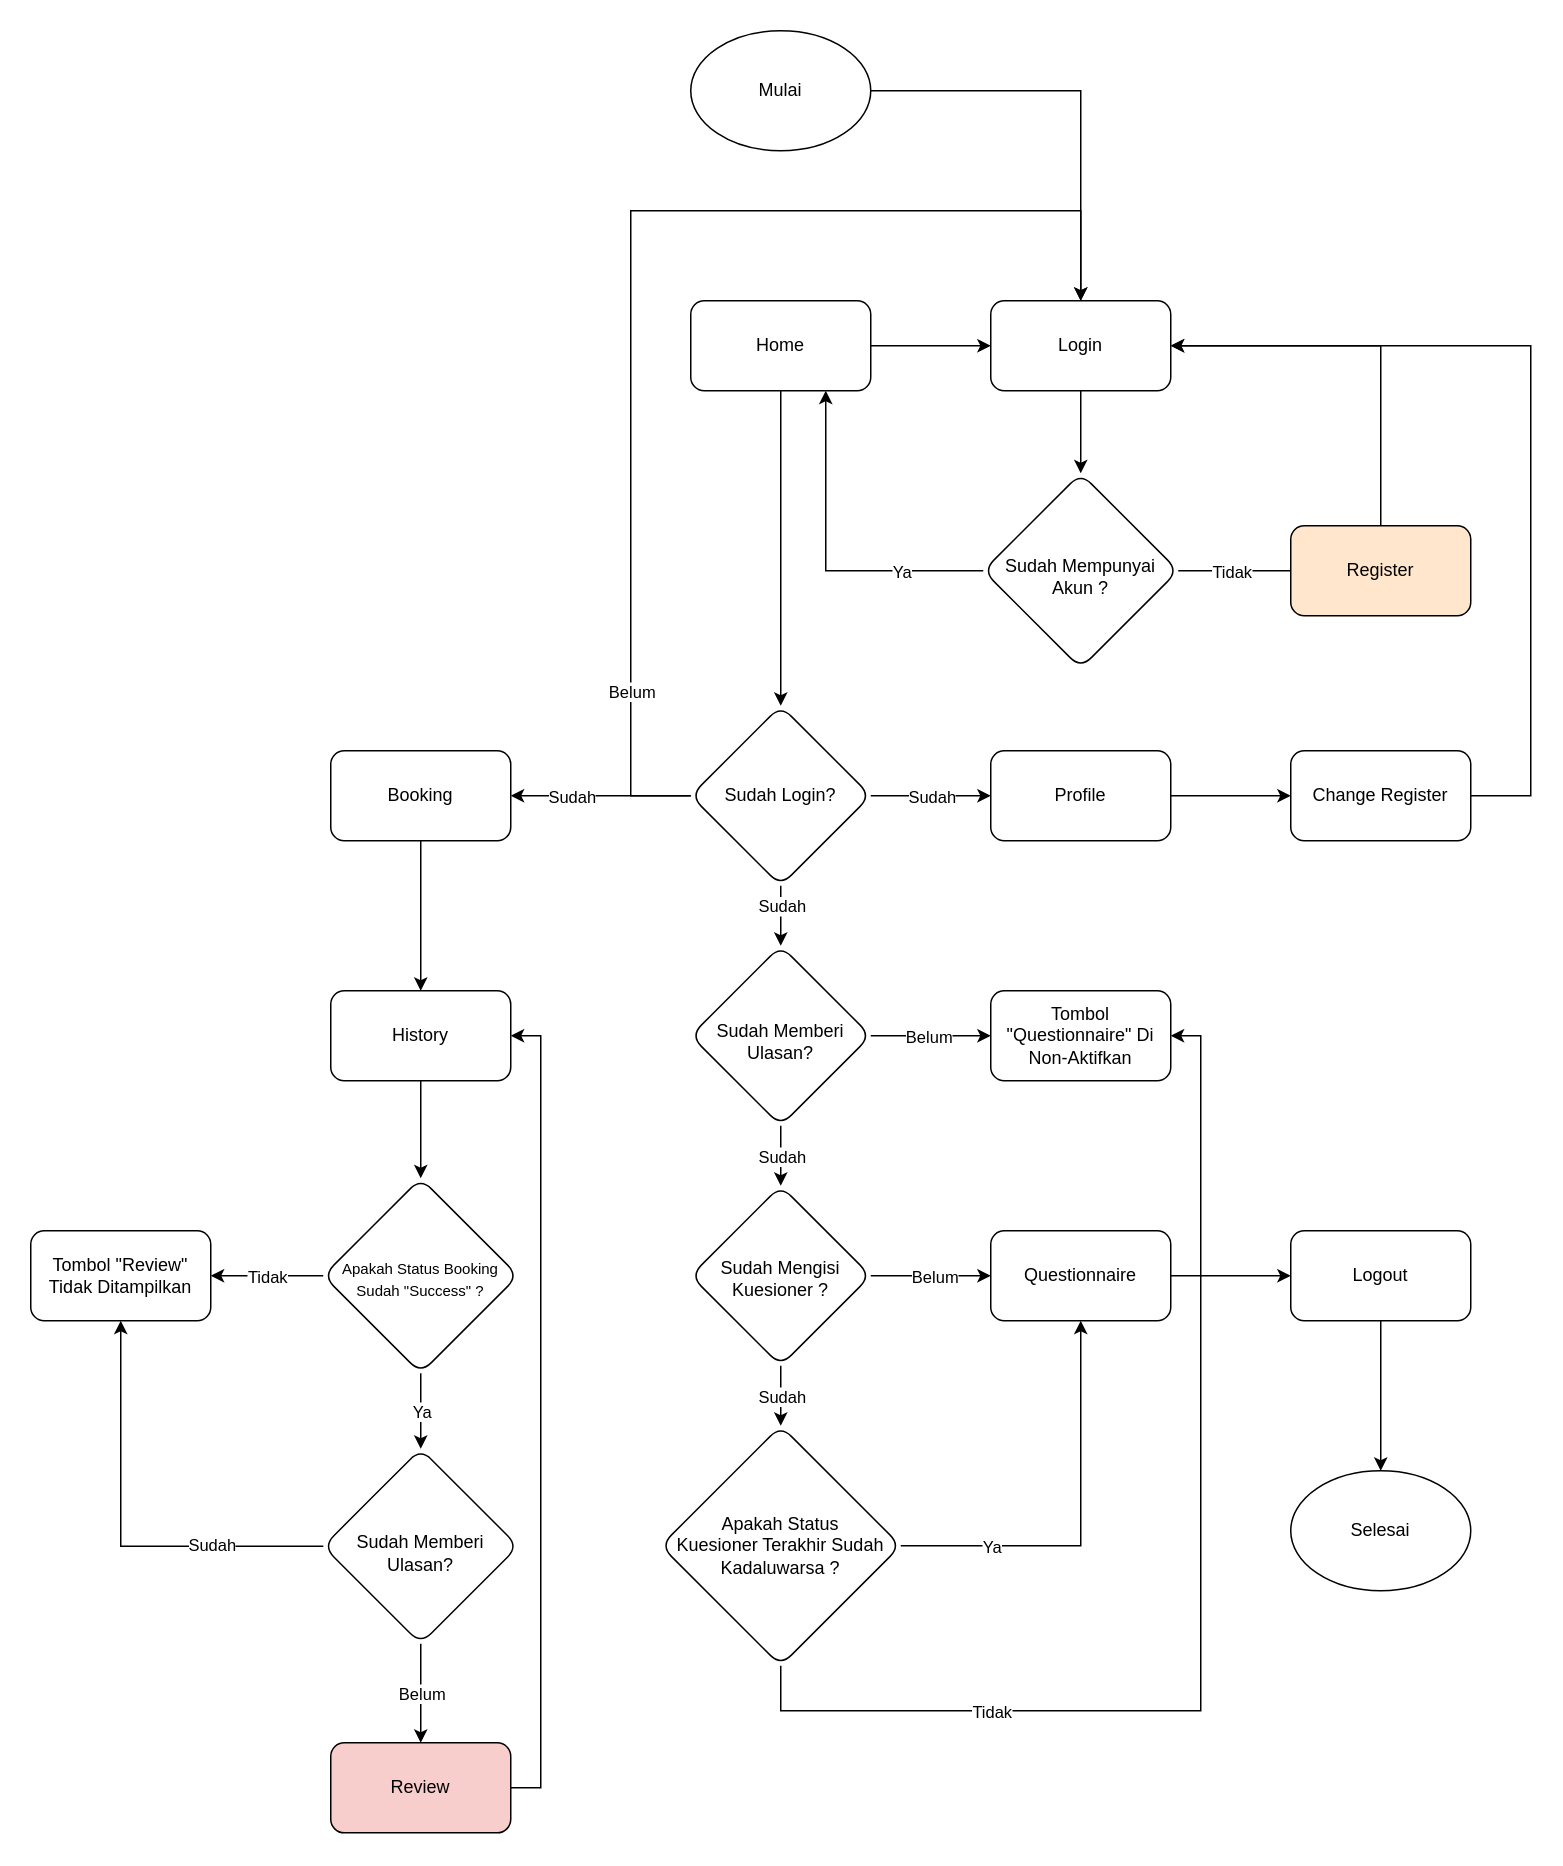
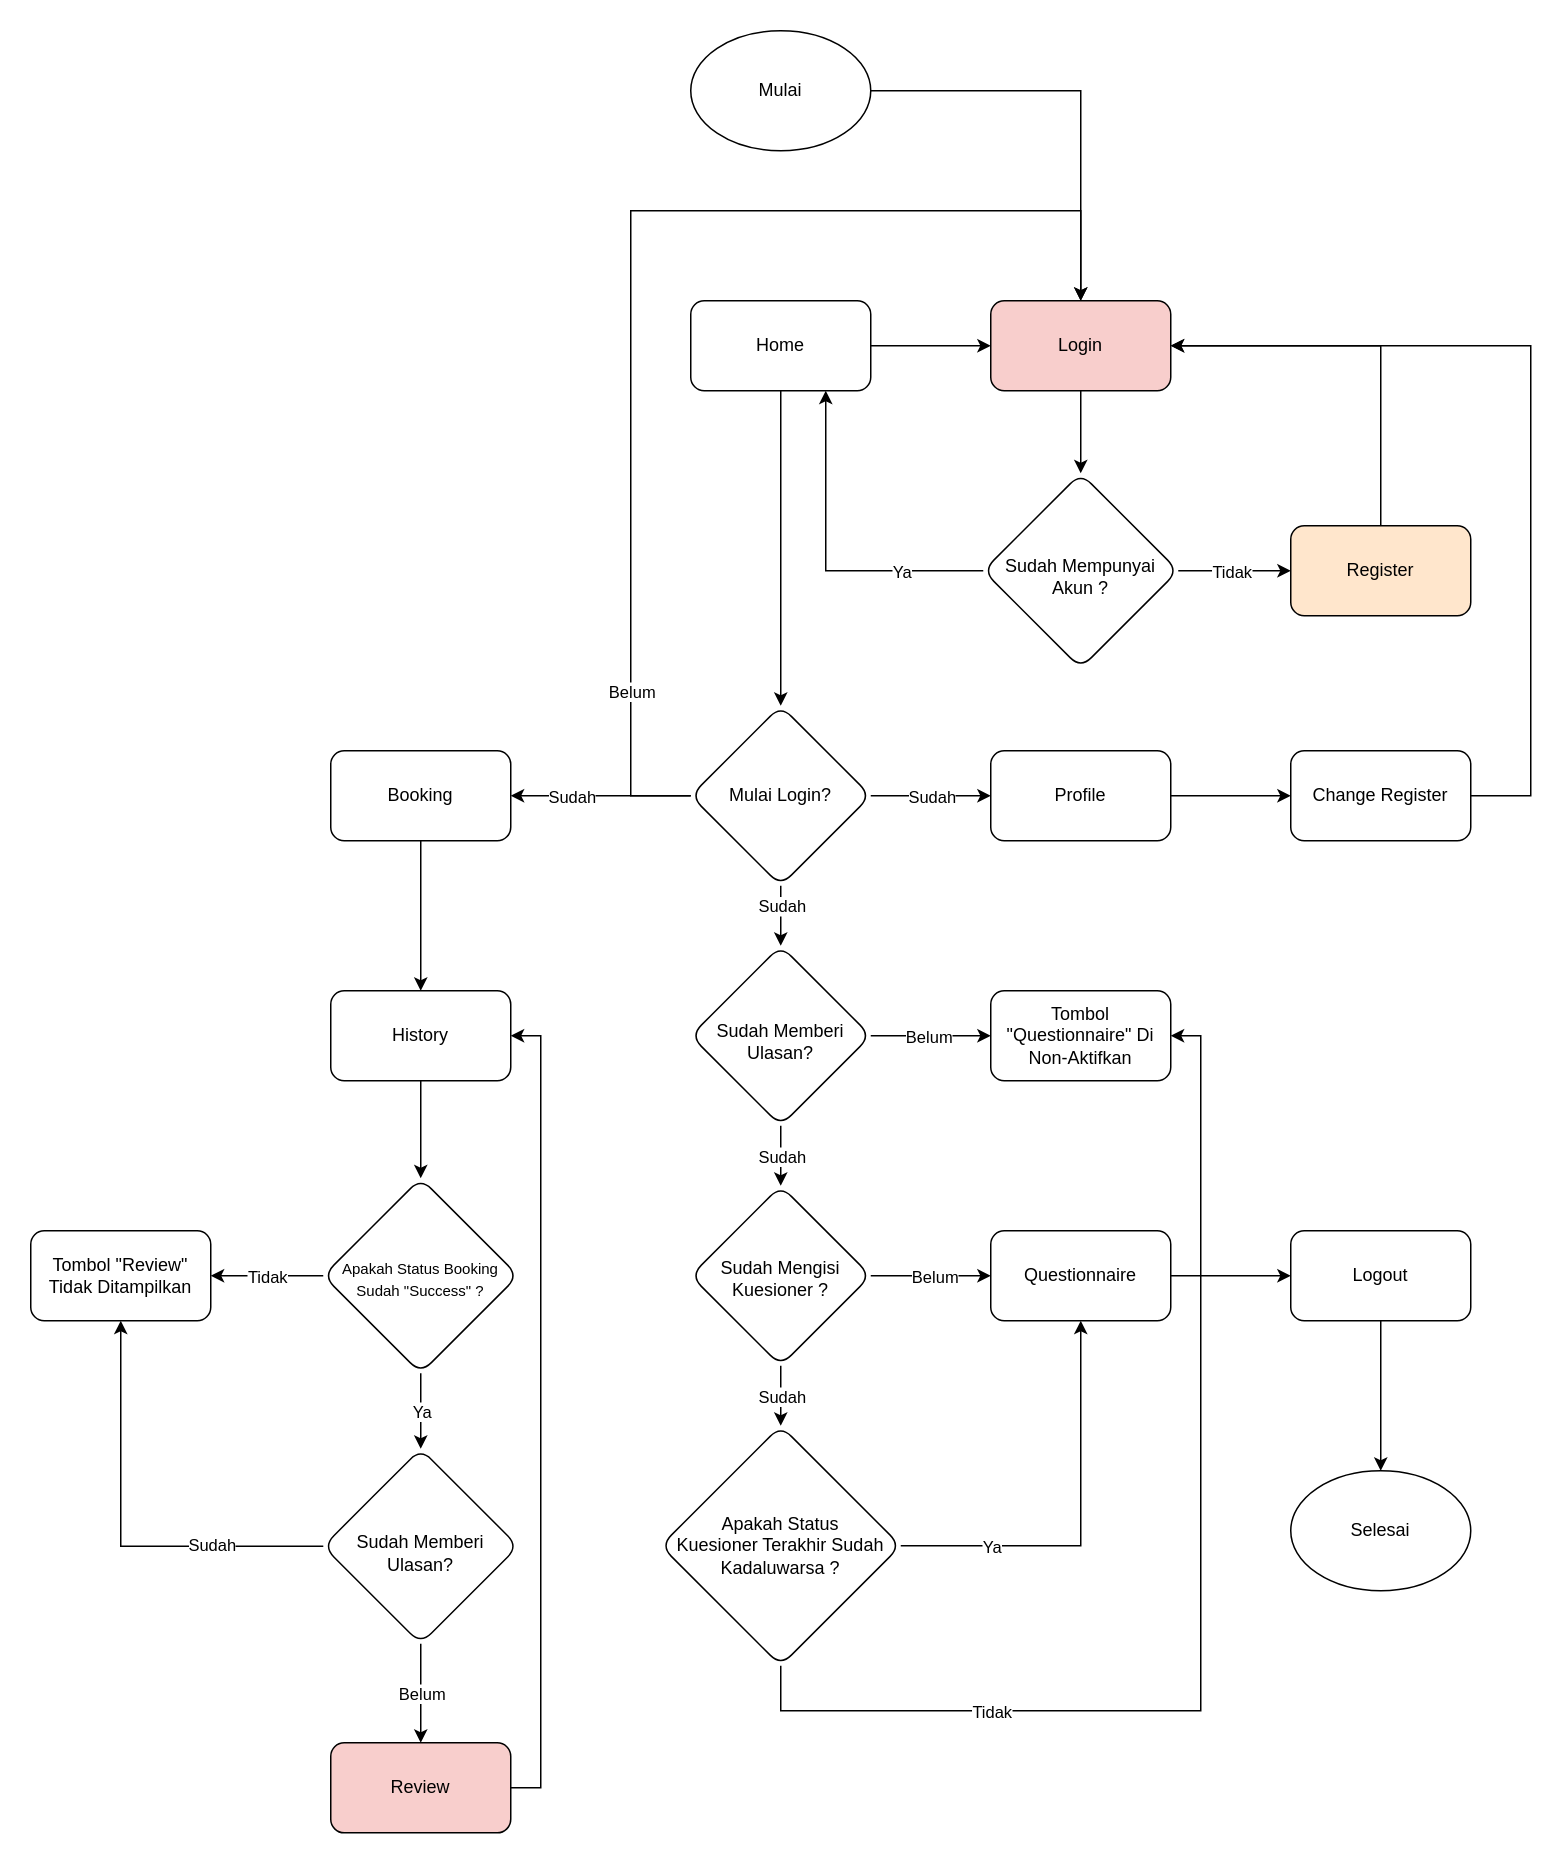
- <mxCell id="25" value="Login" style="whiteSpace=wrap;html=1;rounded=1;" parent="1" vertex="1"><mxGeometry x="660" y="200" width="120" height="60" as="geometry" /></mxCell>
+ <mxCell id="25" value="Login" style="whiteSpace=wrap;html=1;rounded=1;fillColor=#f8cecc;" parent="1" vertex="1"><mxGeometry x="660" y="200" width="120" height="60" as="geometry" /></mxCell>
- <mxCell id="28" value="" style="edgeStyle=orthogonalEdgeStyle;rounded=0;orthogonalLoop=1;jettySize=auto;html=1;endArrow=none;" parent="1" source="30" target="32" edge="1"><mxGeometry relative="1" as="geometry" /></mxCell>
+ <mxCell id="28" value="" style="edgeStyle=orthogonalEdgeStyle;rounded=0;orthogonalLoop=1;jettySize=auto;html=1;" parent="1" source="30" target="32" edge="1"><mxGeometry relative="1" as="geometry" /></mxCell>
- <mxCell id="66" value="Sudah Login?" style="rhombus;whiteSpace=wrap;html=1;rounded=1;spacingTop=0;" parent="1" vertex="1"><mxGeometry x="460" y="470" width="120" height="120" as="geometry" /></mxCell>
+ <mxCell id="66" value="Mulai Login?" style="rhombus;whiteSpace=wrap;html=1;rounded=1;spacingTop=0;" parent="1" vertex="1"><mxGeometry x="460" y="470" width="120" height="120" as="geometry" /></mxCell>
